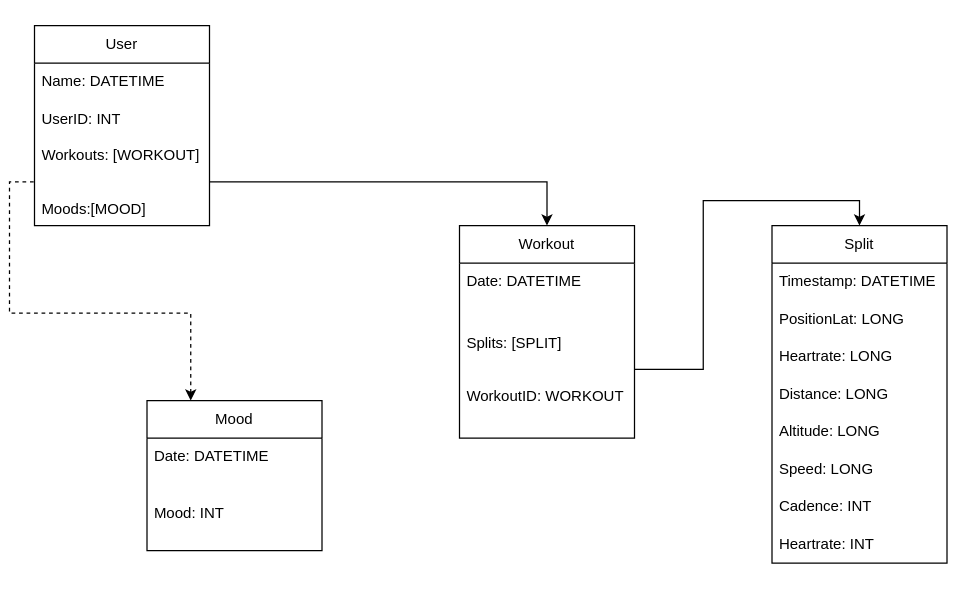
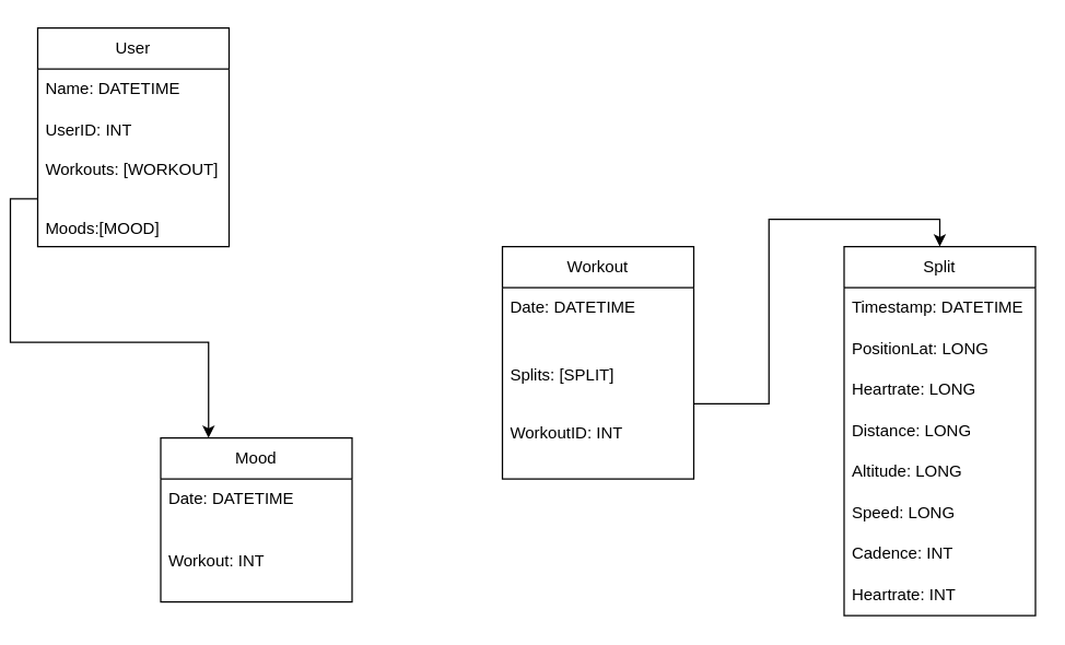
- <mxCell id="18" style="edgeStyle=orthogonalEdgeStyle;rounded=0;orthogonalLoop=1;jettySize=auto;html=1;entryX=0.5;entryY=0;entryDx=0;entryDy=0;" parent="1" source="5" target="6" edge="1"><mxGeometry relative="1" as="geometry" /></mxCell>
- <mxCell id="20" style="edgeStyle=orthogonalEdgeStyle;rounded=0;orthogonalLoop=1;jettySize=auto;html=1;exitX=0.25;exitY=0;exitDx=0;exitDy=0;entryX=0;entryY=0.5;entryDx=0;entryDy=0;endArrow=none;startFill=1;startArrow=classic;dashed=1;" edge="1" parent="1" source="21" target="5"><mxGeometry relative="1" as="geometry" /></mxCell>
+ <mxCell id="20" style="edgeStyle=orthogonalEdgeStyle;rounded=0;orthogonalLoop=1;jettySize=auto;html=1;exitX=0.25;exitY=0;exitDx=0;exitDy=0;entryX=0;entryY=0.5;entryDx=0;entryDy=0;endArrow=none;startFill=1;startArrow=classic;" edge="1" parent="1" source="21" target="5"><mxGeometry relative="1" as="geometry" /></mxCell>
- <mxCell id="8" value="&lt;div&gt;Splits: [SPLIT]&lt;/div&gt;&lt;div&gt;&lt;br&gt;&lt;/div&gt;&lt;div&gt;&lt;br&gt;&lt;/div&gt;&lt;div&gt;WorkoutID: WORKOUT&lt;/div&gt;" style="text;strokeColor=none;fillColor=none;align=left;verticalAlign=middle;spacingLeft=4;spacingRight=4;overflow=hidden;points=[[0,0.5],[1,0.5]];portConstraint=eastwest;rotatable=0;whiteSpace=wrap;html=1;" parent="6" vertex="1"><mxGeometry y="60" width="140" height="110" as="geometry" /></mxCell>
+ <mxCell id="8" value="&lt;div&gt;Splits: [SPLIT]&lt;/div&gt;&lt;div&gt;&lt;br&gt;&lt;/div&gt;&lt;div&gt;&lt;br&gt;&lt;/div&gt;&lt;div&gt;WorkoutID: INT&lt;/div&gt;" style="text;strokeColor=none;fillColor=none;align=left;verticalAlign=middle;spacingLeft=4;spacingRight=4;overflow=hidden;points=[[0,0.5],[1,0.5]];portConstraint=eastwest;rotatable=0;whiteSpace=wrap;html=1;" parent="6" vertex="1"><mxGeometry y="60" width="140" height="110" as="geometry" /></mxCell>
- <mxCell id="23" value="Mood: INT" style="text;strokeColor=none;fillColor=none;align=left;verticalAlign=middle;spacingLeft=4;spacingRight=4;overflow=hidden;points=[[0,0.5],[1,0.5]];portConstraint=eastwest;rotatable=0;whiteSpace=wrap;html=1;" vertex="1" parent="21"><mxGeometry y="60" width="140" height="60" as="geometry" /></mxCell>
+ <mxCell id="23" value="Workout: INT" style="text;strokeColor=none;fillColor=none;align=left;verticalAlign=middle;spacingLeft=4;spacingRight=4;overflow=hidden;points=[[0,0.5],[1,0.5]];portConstraint=eastwest;rotatable=0;whiteSpace=wrap;html=1;" vertex="1" parent="21"><mxGeometry y="60" width="140" height="60" as="geometry" /></mxCell>
